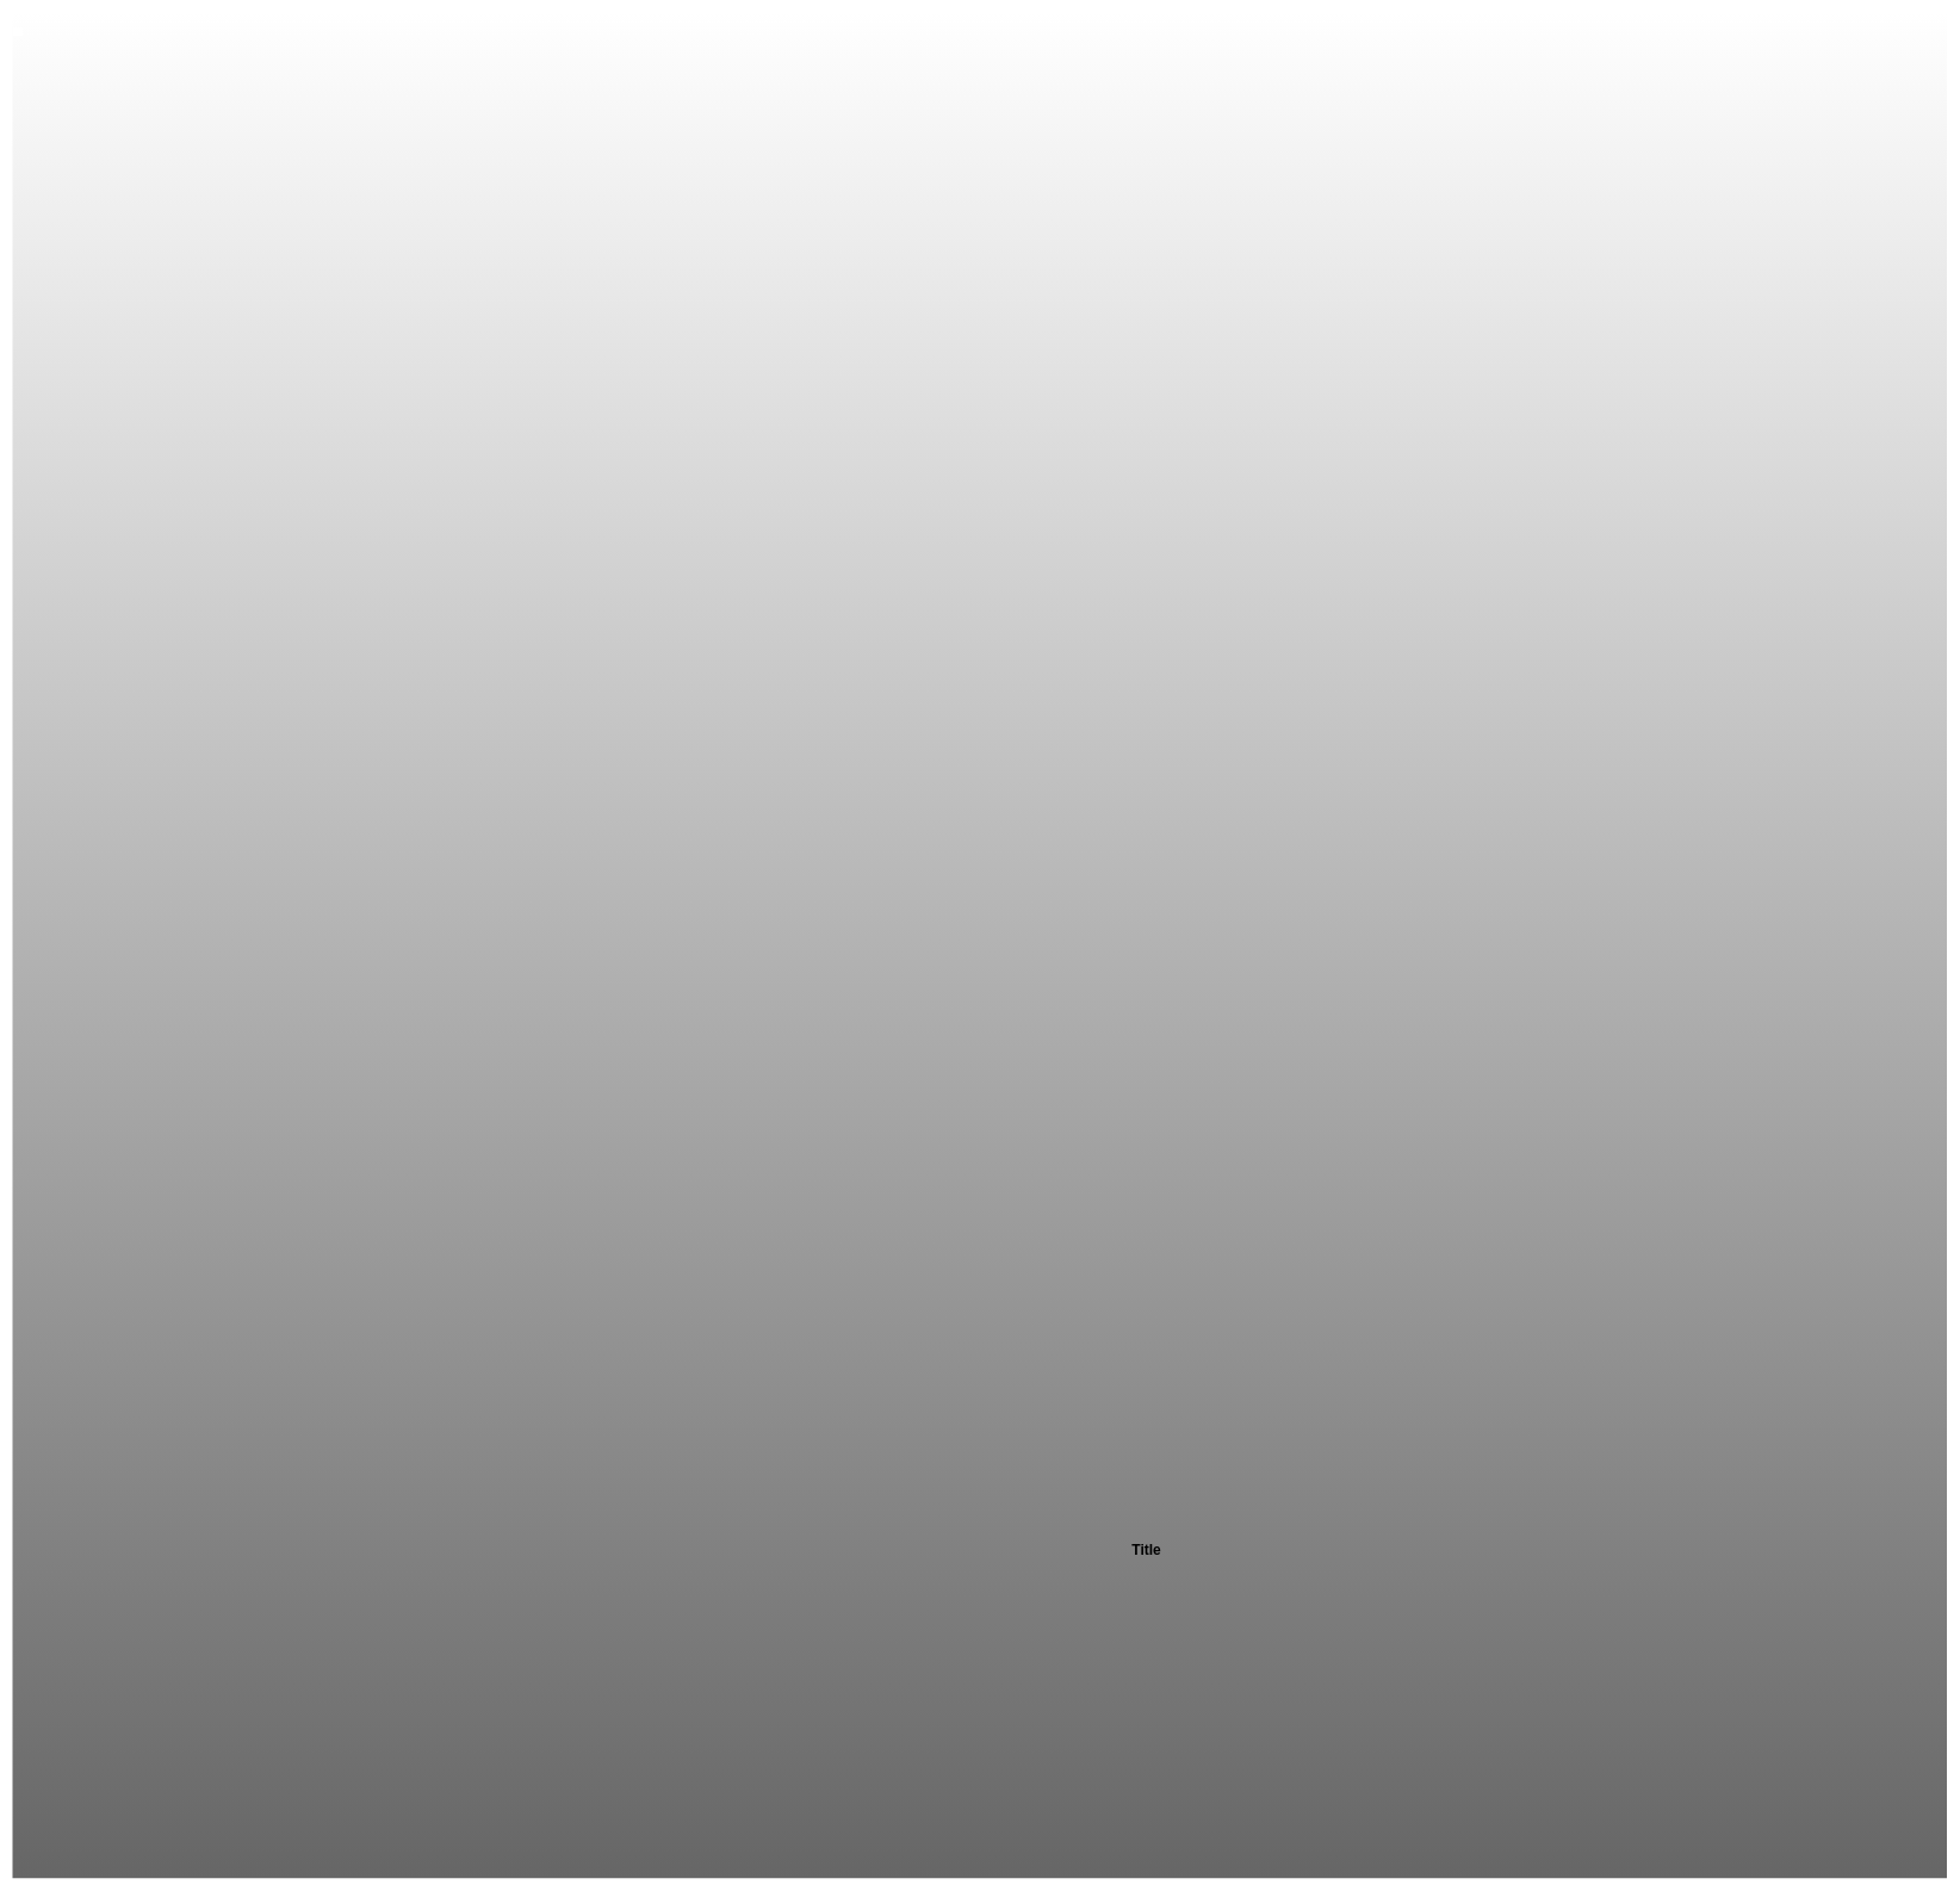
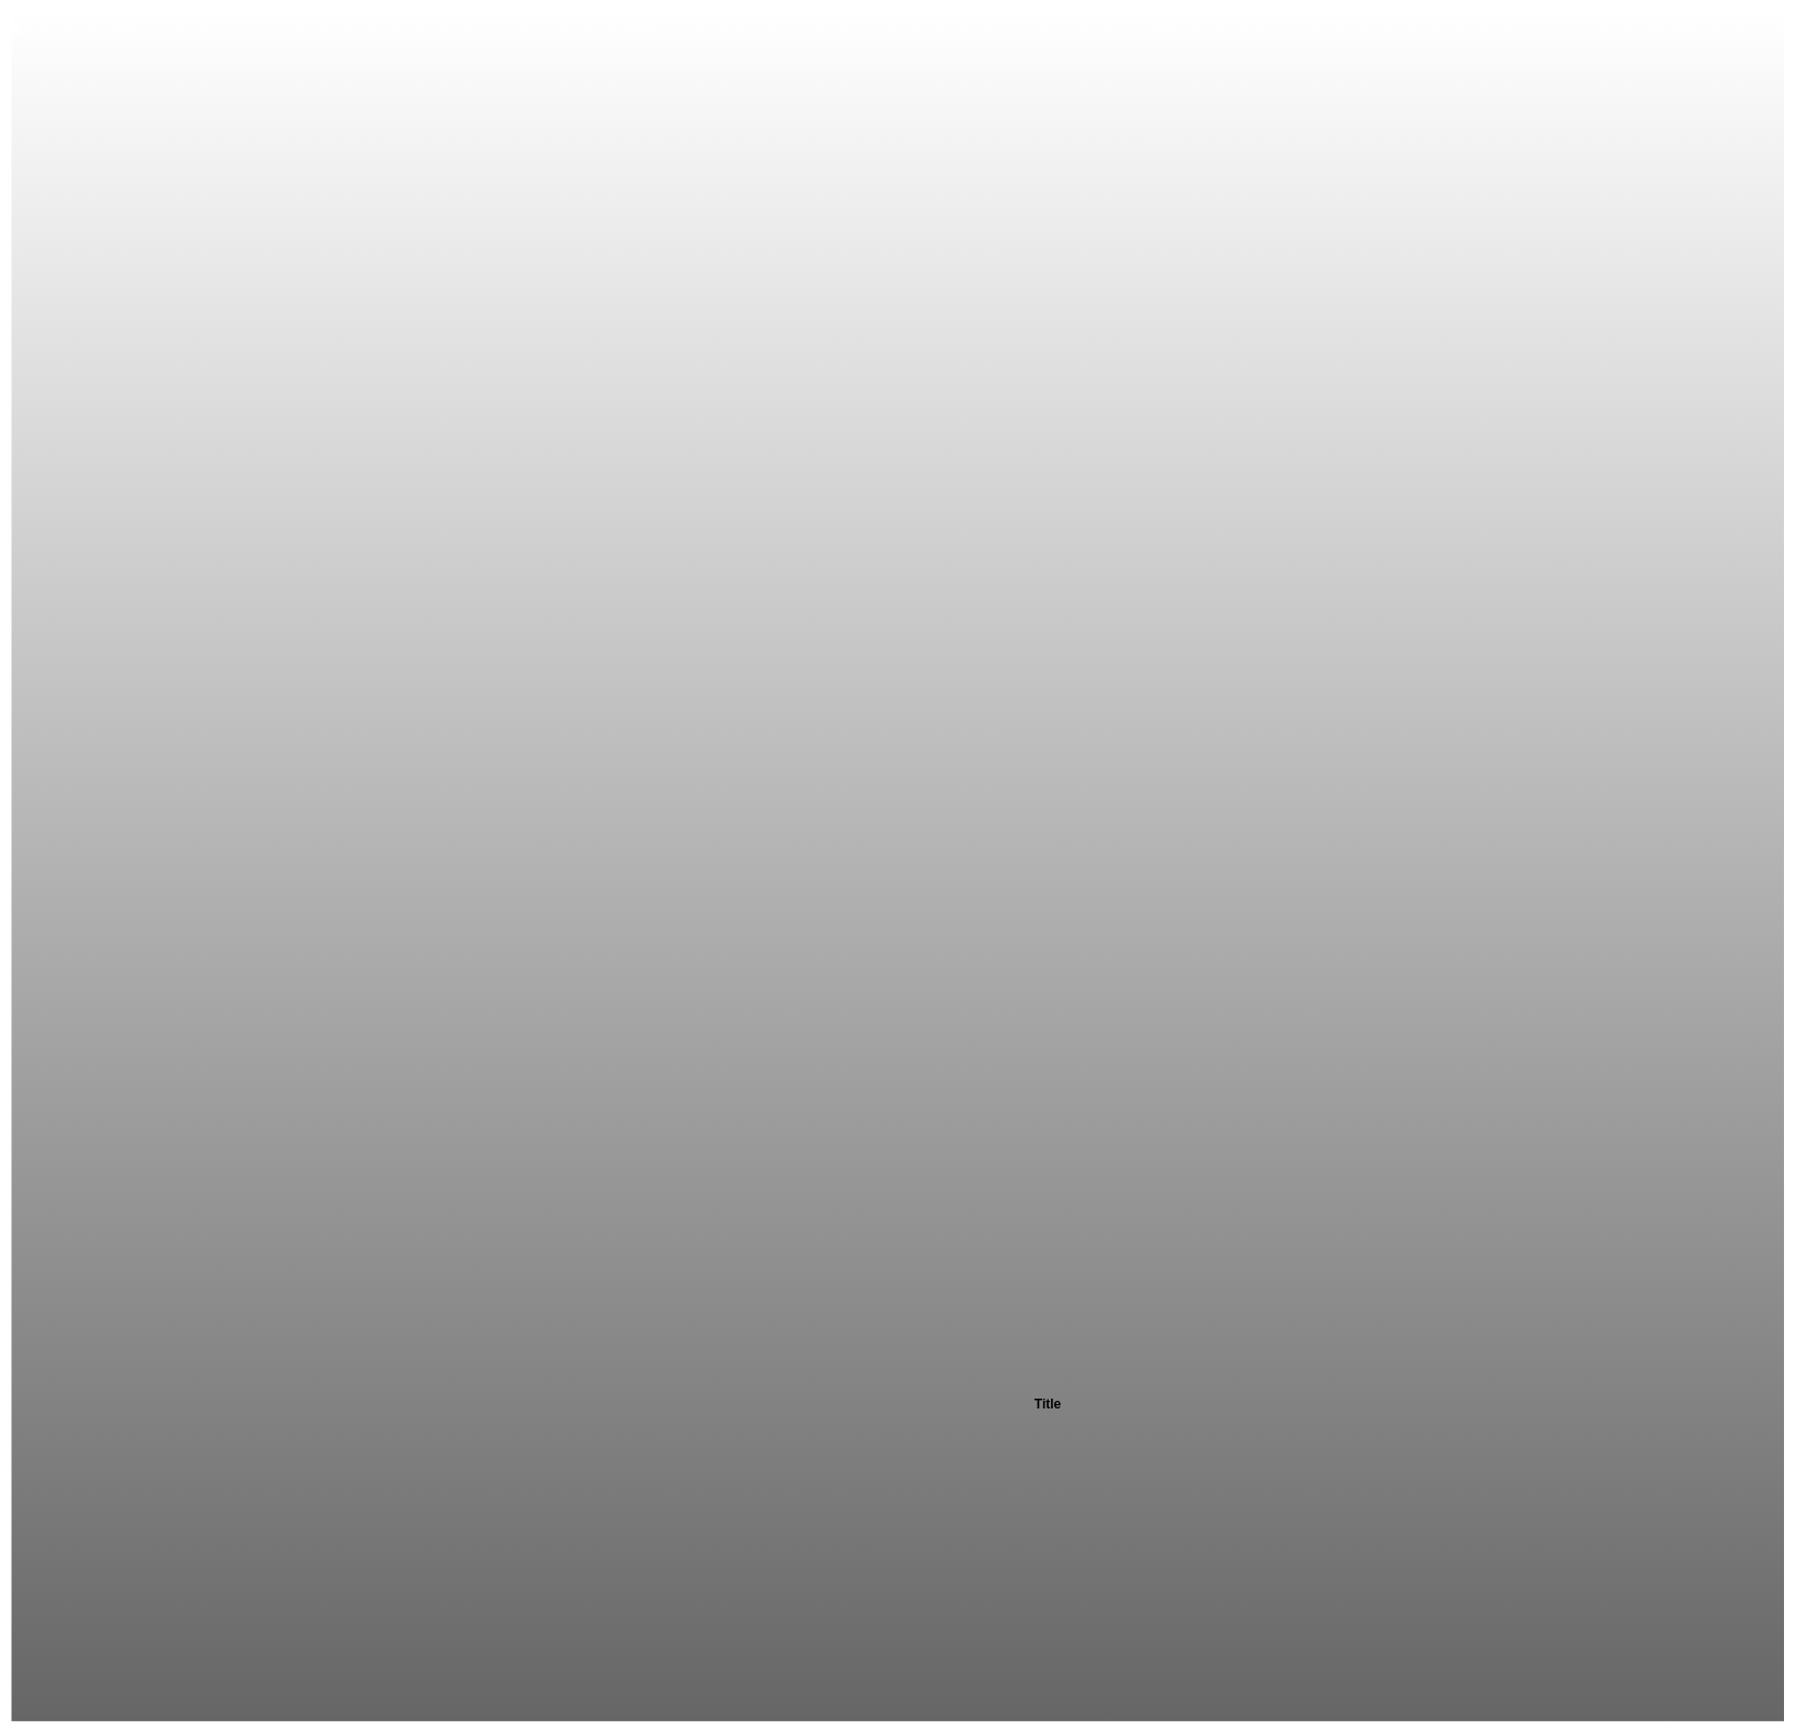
- <mxCell id="5" value="Title" style="text;strokeColor=none;fillColor=none;html=1;fontSize=24;fontStyle=1;verticalAlign=middle;align=center;" parent="1" vertex="1"><mxGeometry x="1872" y="2580" width="100" height="40" as="geometry" /></mxCell>
+ <mxCell id="5" value="Title" style="text;strokeColor=none;fillColor=none;html=1;fontSize=24;fontStyle=1;verticalAlign=middle;align=center;" parent="1" vertex="1"><mxGeometry x="1867" y="2550" width="100" height="40" as="geometry" /></mxCell>
